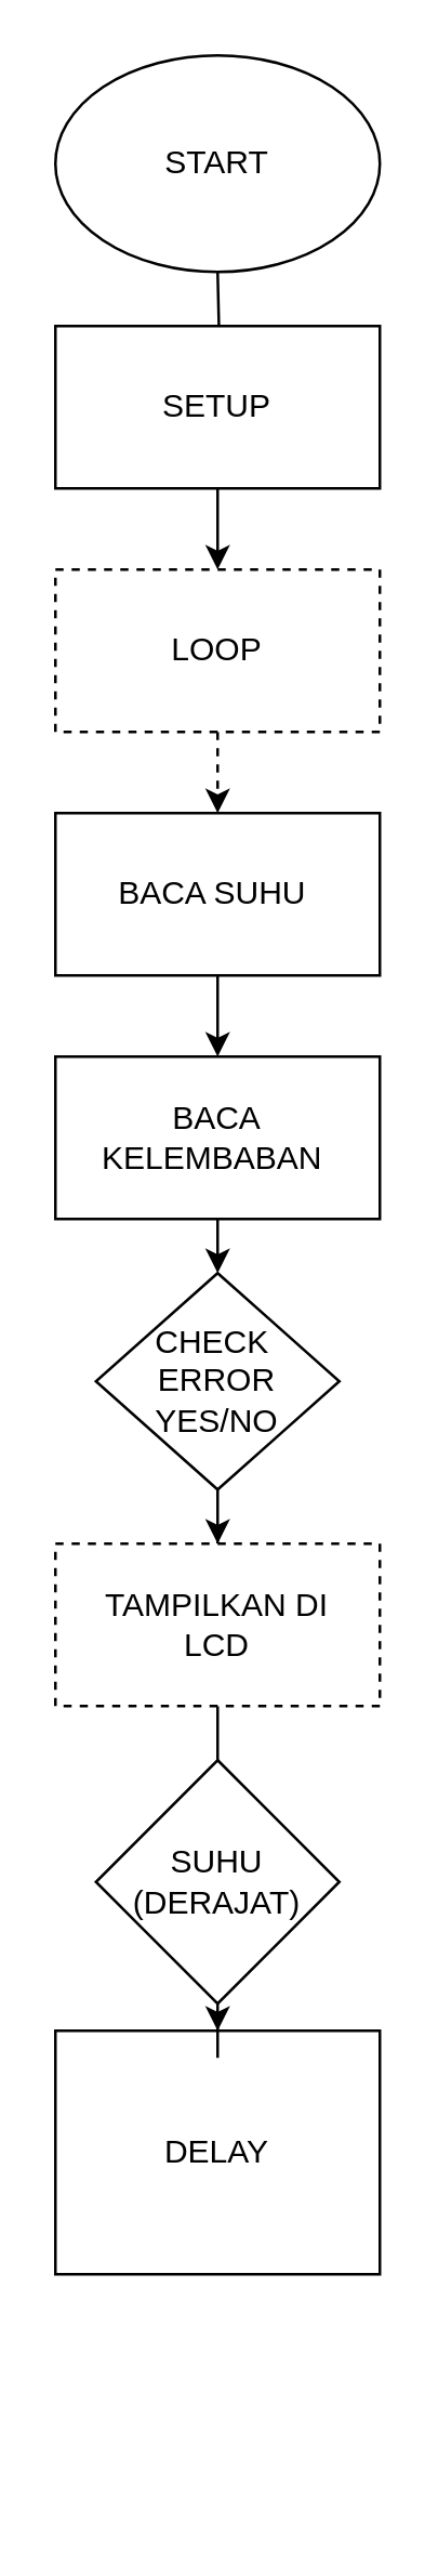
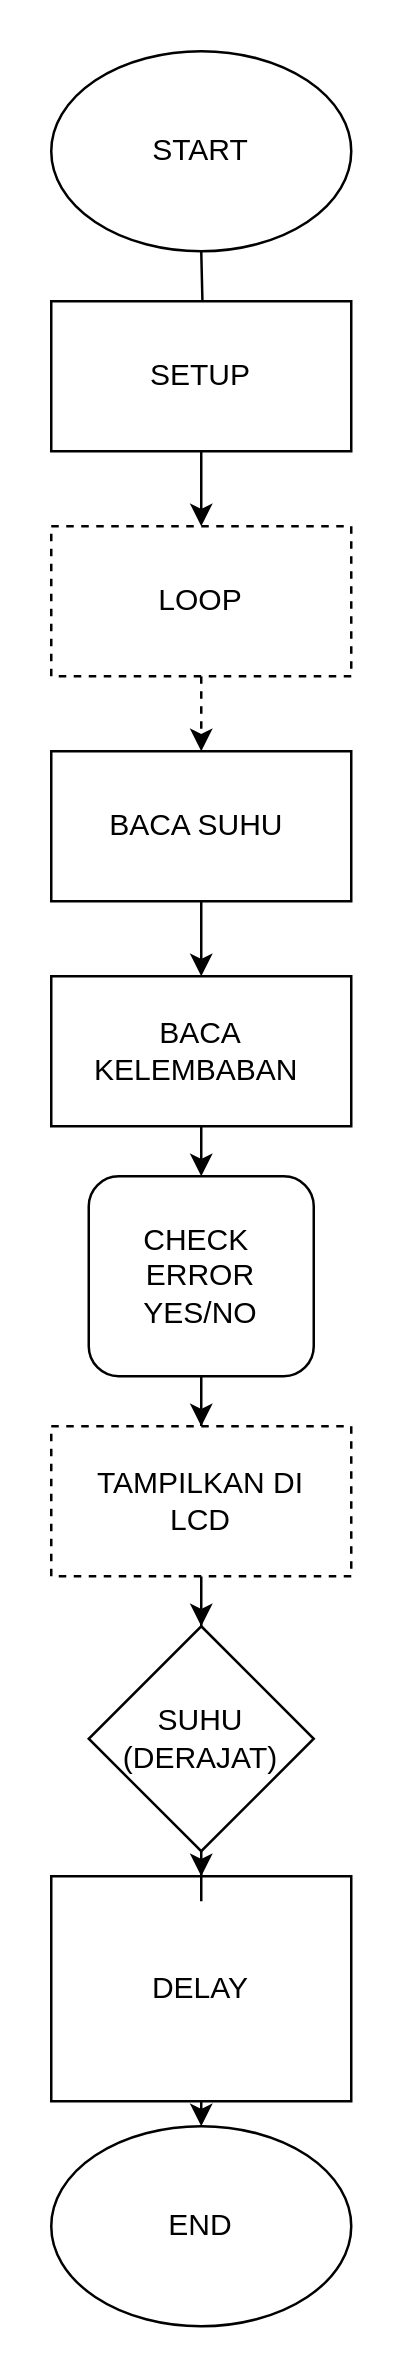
- <mxCell id="10" value="CHECK&amp;nbsp;&lt;div&gt;ERROR&lt;/div&gt;&lt;div&gt;YES/NO&lt;/div&gt;" style="rhombus;whiteSpace=wrap;html=1;" parent="1" vertex="1"><mxGeometry x="35" y="470" width="90" height="80" as="geometry" /></mxCell>
+ <mxCell id="10" value="CHECK&amp;nbsp;&lt;div&gt;ERROR&lt;/div&gt;&lt;div&gt;YES/NO&lt;/div&gt;" style="whiteSpace=wrap;html=1;rounded=1;" parent="1" vertex="1"><mxGeometry x="35" y="470" width="90" height="80" as="geometry" /></mxCell>
- <mxCell id="11" value="" style="edgeStyle=orthogonalEdgeStyle;rounded=0;orthogonalLoop=1;jettySize=auto;html=1;endArrow=none;" edge="1" parent="1" source="12" target="20"><mxGeometry relative="1" as="geometry" /></mxCell>
+ <mxCell id="11" value="" style="edgeStyle=orthogonalEdgeStyle;rounded=0;orthogonalLoop=1;jettySize=auto;html=1;" edge="1" parent="1" source="12" target="20"><mxGeometry relative="1" as="geometry" /></mxCell>
+ <mxCell id="13" style="edgeStyle=orthogonalEdgeStyle;rounded=0;orthogonalLoop=1;jettySize=auto;html=1;exitX=0.5;exitY=1;exitDx=0;exitDy=0;entryX=0.5;entryY=0;entryDx=0;entryDy=0;" parent="1" source="14" target="15" edge="1"><mxGeometry relative="1" as="geometry" /></mxCell>
+ <mxCell id="15" value="END" style="ellipse;whiteSpace=wrap;html=1;" parent="1" vertex="1"><mxGeometry x="20" y="850" width="120" height="80" as="geometry" /></mxCell>
